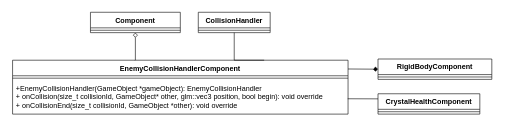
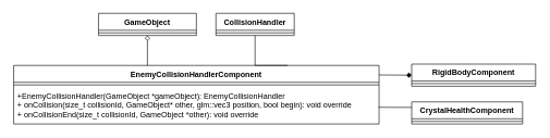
- <mxCell id="6" value="Component" style="swimlane;fontStyle=1;align=center;verticalAlign=top;childLayout=stackLayout;horizontal=1;startSize=26;horizontalStack=0;resizeParent=1;resizeParentMax=0;resizeLast=0;collapsible=1;marginBottom=0;" parent="1" vertex="1"><mxGeometry x="150" y="20" width="150" height="34" as="geometry" /></mxCell>
+ <mxCell id="6" value="GameObject" style="swimlane;fontStyle=1;align=center;verticalAlign=top;childLayout=stackLayout;horizontal=1;startSize=26;horizontalStack=0;resizeParent=1;resizeParentMax=0;resizeLast=0;collapsible=1;marginBottom=0;" parent="1" vertex="1"><mxGeometry x="150" y="20" width="150" height="34" as="geometry" /></mxCell>
